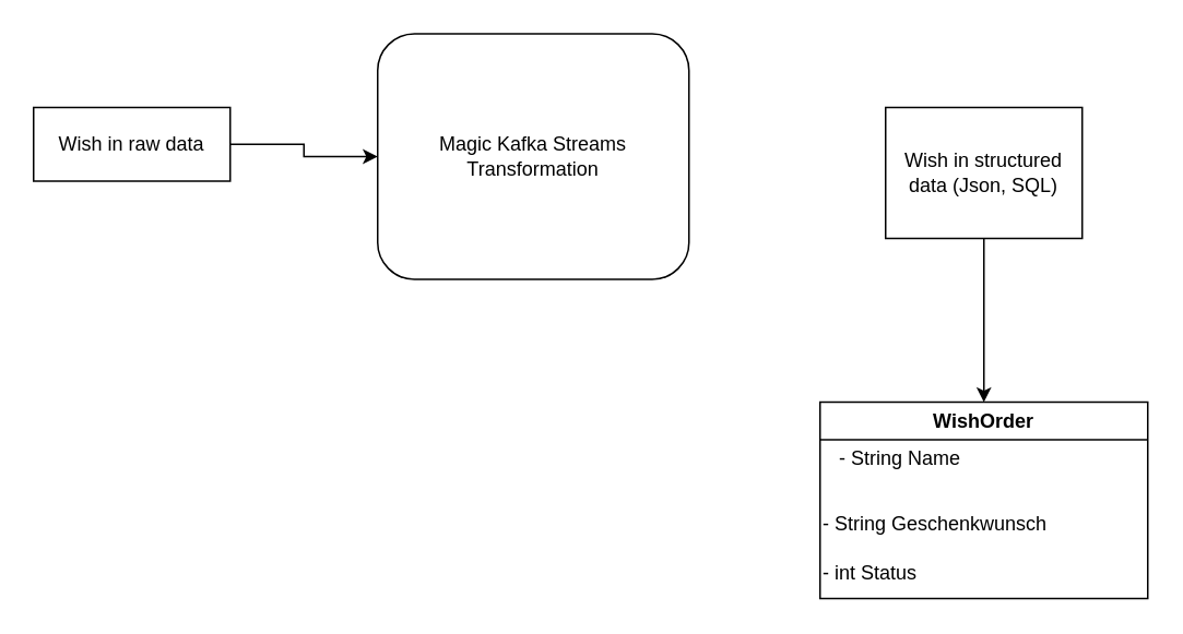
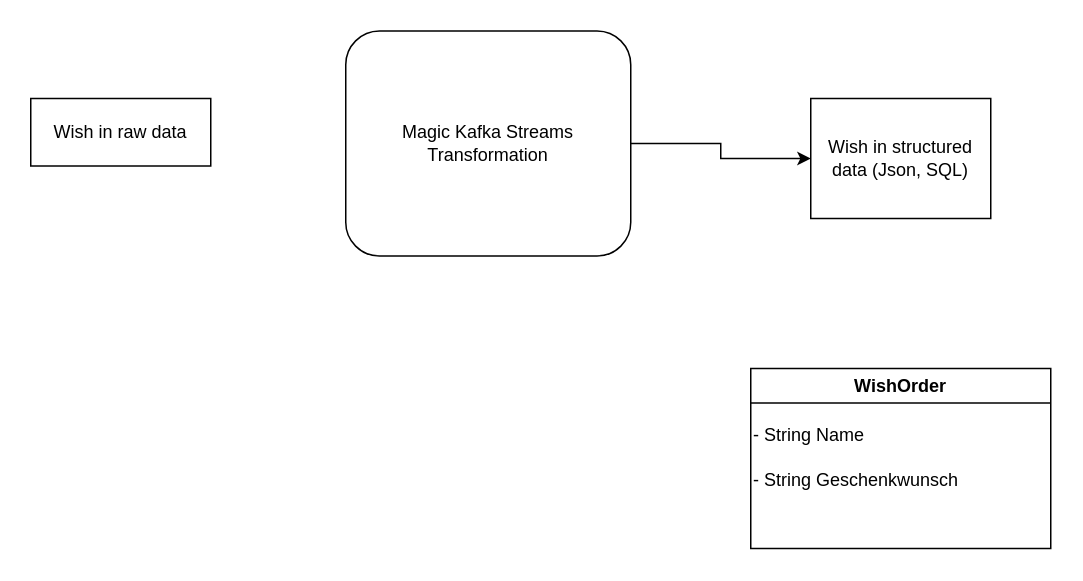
- <mxCell id="6" style="edgeStyle=orthogonalEdgeStyle;rounded=0;orthogonalLoop=1;jettySize=auto;html=1;" edge="1" parent="1" source="7" target="9"><mxGeometry relative="1" as="geometry" /></mxCell>
+ <mxCell id="8" style="edgeStyle=orthogonalEdgeStyle;rounded=0;orthogonalLoop=1;jettySize=auto;html=1;entryX=0;entryY=0.5;entryDx=0;entryDy=0;" edge="1" parent="1" source="9" target="11"><mxGeometry relative="1" as="geometry" /></mxCell>
- <mxCell id="10" style="edgeStyle=orthogonalEdgeStyle;rounded=0;orthogonalLoop=1;jettySize=auto;html=1;" edge="1" parent="1" source="11" target="2"><mxGeometry relative="1" as="geometry" /></mxCell>
- <mxCell id="3" value="- String Name" style="text;html=1;align=left;verticalAlign=middle;resizable=0;points=[];autosize=1;strokeColor=none;fillColor=none;" vertex="1" parent="2"><mxGeometry x="10" y="20" width="100" height="30" as="geometry" /></mxCell>
+ <mxCell id="3" value="- String Name" style="text;html=1;align=left;verticalAlign=middle;resizable=0;points=[];autosize=1;strokeColor=none;fillColor=none;" vertex="1" parent="2"><mxGeometry y="30" width="100" height="30" as="geometry" /></mxCell>
- <mxCell id="5" value="- int Status" style="text;html=1;align=left;verticalAlign=middle;resizable=0;points=[];autosize=1;strokeColor=none;fillColor=none;" vertex="1" parent="2"><mxGeometry y="90" width="80" height="30" as="geometry" /></mxCell>
